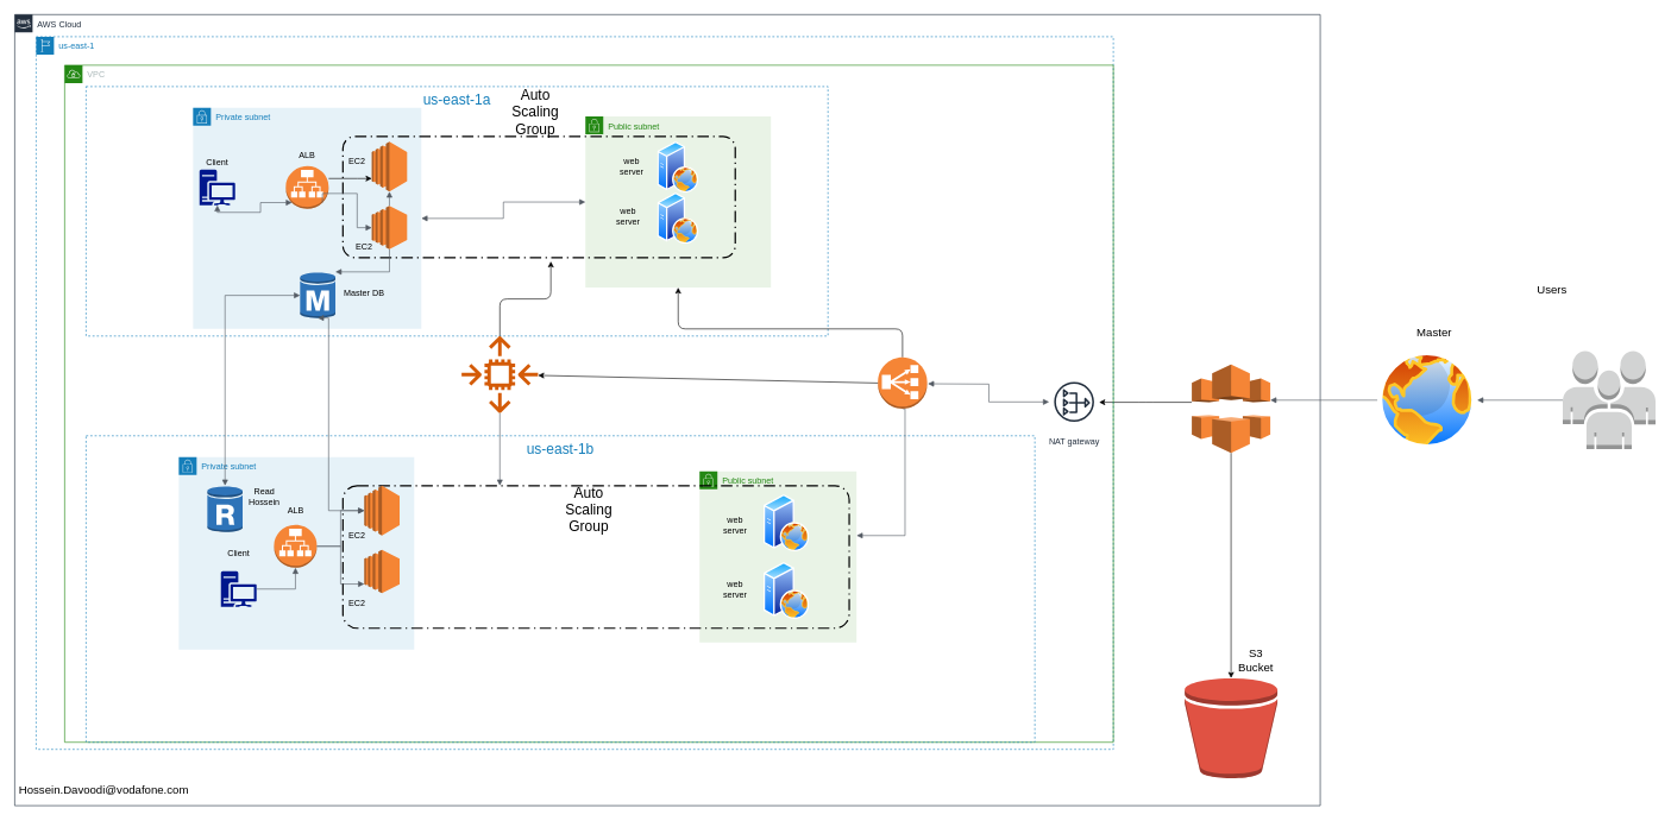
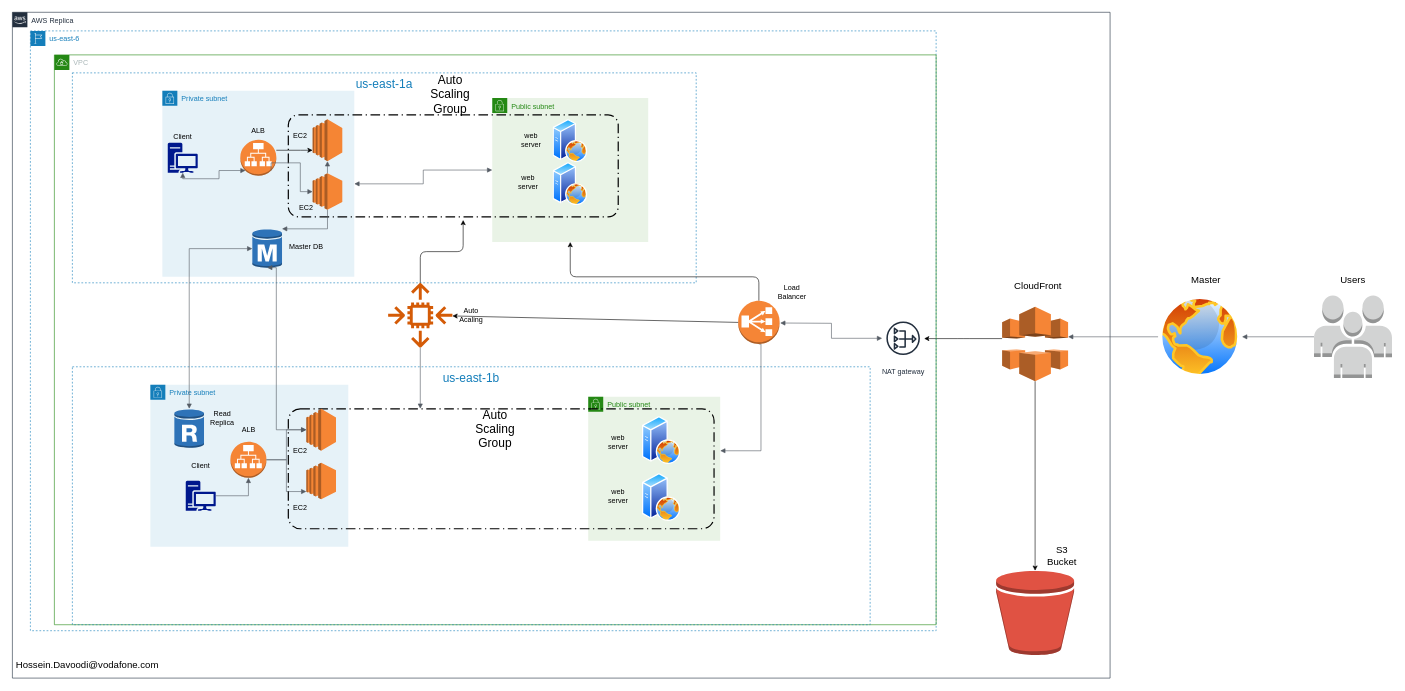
- <mxCell id="4" value="AWS Cloud" style="points=[[0,0],[0.25,0],[0.5,0],[0.75,0],[1,0],[1,0.25],[1,0.5],[1,0.75],[1,1],[0.75,1],[0.5,1],[0.25,1],[0,1],[0,0.75],[0,0.5],[0,0.25]];outlineConnect=0;gradientColor=none;html=1;whiteSpace=wrap;fontSize=12;fontStyle=0;container=1;pointerEvents=0;collapsible=0;recursiveResize=0;shape=mxgraph.aws4.group;grIcon=mxgraph.aws4.group_aws_cloud_alt;strokeColor=#232F3E;fillColor=none;verticalAlign=top;align=left;spacingLeft=30;fontColor=#232F3E;dashed=0;" vertex="1" parent="1"><mxGeometry x="20" y="20" width="1830" height="1110" as="geometry" /></mxCell>
+ <mxCell id="4" value="AWS Replica" style="points=[[0,0],[0.25,0],[0.5,0],[0.75,0],[1,0],[1,0.25],[1,0.5],[1,0.75],[1,1],[0.75,1],[0.5,1],[0.25,1],[0,1],[0,0.75],[0,0.5],[0,0.25]];outlineConnect=0;gradientColor=none;html=1;whiteSpace=wrap;fontSize=12;fontStyle=0;container=1;pointerEvents=0;collapsible=0;recursiveResize=0;shape=mxgraph.aws4.group;grIcon=mxgraph.aws4.group_aws_cloud_alt;strokeColor=#232F3E;fillColor=none;verticalAlign=top;align=left;spacingLeft=30;fontColor=#232F3E;dashed=0;" vertex="1" parent="1"><mxGeometry x="20" y="20" width="1830" height="1110" as="geometry" /></mxCell>
- <mxCell id="9" value="us-east-1" style="points=[[0,0],[0.25,0],[0.5,0],[0.75,0],[1,0],[1,0.25],[1,0.5],[1,0.75],[1,1],[0.75,1],[0.5,1],[0.25,1],[0,1],[0,0.75],[0,0.5],[0,0.25]];outlineConnect=0;gradientColor=none;html=1;whiteSpace=wrap;fontSize=12;fontStyle=0;container=1;pointerEvents=0;collapsible=0;recursiveResize=0;shape=mxgraph.aws4.group;grIcon=mxgraph.aws4.group_region;strokeColor=#147EBA;fillColor=none;verticalAlign=top;align=left;spacingLeft=30;fontColor=#147EBA;dashed=1;" vertex="1" parent="4"><mxGeometry x="30" y="31" width="1510" height="1000" as="geometry" /></mxCell>
+ <mxCell id="9" value="us-east-6" style="points=[[0,0],[0.25,0],[0.5,0],[0.75,0],[1,0],[1,0.25],[1,0.5],[1,0.75],[1,1],[0.75,1],[0.5,1],[0.25,1],[0,1],[0,0.75],[0,0.5],[0,0.25]];outlineConnect=0;gradientColor=none;html=1;whiteSpace=wrap;fontSize=12;fontStyle=0;container=1;pointerEvents=0;collapsible=0;recursiveResize=0;shape=mxgraph.aws4.group;grIcon=mxgraph.aws4.group_region;strokeColor=#147EBA;fillColor=none;verticalAlign=top;align=left;spacingLeft=30;fontColor=#147EBA;dashed=1;" vertex="1" parent="4"><mxGeometry x="30" y="31" width="1510" height="1000" as="geometry" /></mxCell>
- <mxCell id="77" value="Users" style="text;html=1;strokeColor=none;fillColor=none;align=center;verticalAlign=middle;whiteSpace=wrap;rounded=0;fontSize=16;" vertex="1" parent="1"><mxGeometry x="2145" y="391" width="60" height="30" as="geometry" /></mxCell>
+ <mxCell id="77" value="Users" style="text;html=1;strokeColor=none;fillColor=none;align=center;verticalAlign=middle;whiteSpace=wrap;rounded=0;fontSize=16;" vertex="1" parent="1"><mxGeometry x="2225" y="451" width="60" height="30" as="geometry" /></mxCell>
+ <mxCell id="72" value="CloudFront" style="text;html=1;strokeColor=none;fillColor=none;align=center;verticalAlign=middle;whiteSpace=wrap;rounded=0;fontSize=16;" vertex="1" parent="4"><mxGeometry x="1680" y="441" width="60" height="30" as="geometry" /></mxCell>
+ <mxCell id="61" value="Load Balancer" style="text;html=1;strokeColor=none;fillColor=none;align=center;verticalAlign=middle;whiteSpace=wrap;rounded=0;" vertex="1" parent="10"><mxGeometry x="1200" y="380" width="60" height="30" as="geometry" /></mxCell>
+ <mxCell id="62" value="Auto Acaling" style="text;html=1;strokeColor=none;fillColor=none;align=center;verticalAlign=middle;whiteSpace=wrap;rounded=0;" vertex="1" parent="10"><mxGeometry x="665" y="419" width="60" height="30" as="geometry" /></mxCell>
- <mxCell id="39" value="Read Hossein" style="text;html=1;strokeColor=none;fillColor=none;align=center;verticalAlign=middle;whiteSpace=wrap;rounded=0;" vertex="1" parent="35"><mxGeometry x="89.5" y="40" width="60" height="30" as="geometry" /></mxCell>
+ <mxCell id="39" value="Read Replica" style="text;html=1;strokeColor=none;fillColor=none;align=center;verticalAlign=middle;whiteSpace=wrap;rounded=0;" vertex="1" parent="35"><mxGeometry x="89.5" y="40" width="60" height="30" as="geometry" /></mxCell>
- <mxCell id="73" value="S3 Bucket" style="text;html=1;strokeColor=none;fillColor=none;align=center;verticalAlign=middle;whiteSpace=wrap;rounded=0;fontSize=16;" vertex="1" parent="4"><mxGeometry x="1710" y="891" width="60" height="30" as="geometry" /></mxCell>
+ <mxCell id="73" value="S3 Bucket" style="text;html=1;strokeColor=none;fillColor=none;align=center;verticalAlign=middle;whiteSpace=wrap;rounded=0;fontSize=16;" vertex="1" parent="4"><mxGeometry x="1720" y="891" width="60" height="30" as="geometry" /></mxCell>
